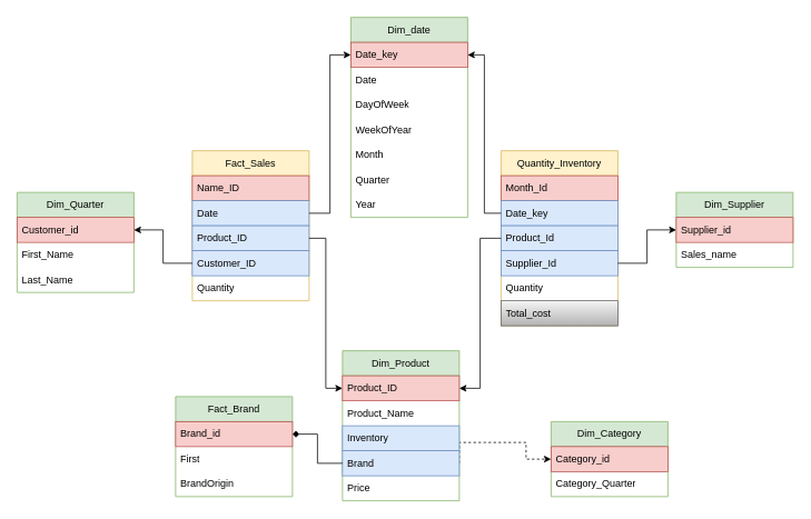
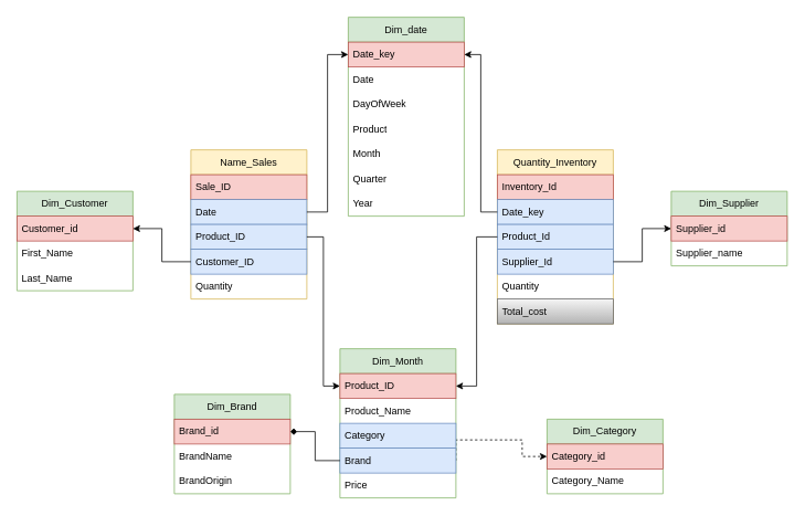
- <mxCell id="12" value="WeekOfYear" style="text;strokeColor=none;fillColor=none;align=left;verticalAlign=middle;spacingLeft=4;spacingRight=4;overflow=hidden;points=[[0,0.5],[1,0.5]];portConstraint=eastwest;rotatable=0;whiteSpace=wrap;html=1;" parent="8" vertex="1"><mxGeometry y="120" width="140" height="30" as="geometry" /></mxCell>
+ <mxCell id="12" value="Product" style="text;strokeColor=none;fillColor=none;align=left;verticalAlign=middle;spacingLeft=4;spacingRight=4;overflow=hidden;points=[[0,0.5],[1,0.5]];portConstraint=eastwest;rotatable=0;whiteSpace=wrap;html=1;" parent="8" vertex="1"><mxGeometry y="120" width="140" height="30" as="geometry" /></mxCell>
- <mxCell id="2" value="Fact_Sales" style="swimlane;fontStyle=0;childLayout=stackLayout;horizontal=1;startSize=30;horizontalStack=0;resizeParent=1;resizeParentMax=0;resizeLast=0;collapsible=1;marginBottom=0;whiteSpace=wrap;html=1;fillColor=#fff2cc;strokeColor=#d6b656;" parent="1" vertex="1"><mxGeometry x="230" y="180" width="140" height="180" as="geometry" /></mxCell>
+ <mxCell id="2" value="Name_Sales" style="swimlane;fontStyle=0;childLayout=stackLayout;horizontal=1;startSize=30;horizontalStack=0;resizeParent=1;resizeParentMax=0;resizeLast=0;collapsible=1;marginBottom=0;whiteSpace=wrap;html=1;fillColor=#fff2cc;strokeColor=#d6b656;" parent="1" vertex="1"><mxGeometry x="230" y="180" width="140" height="180" as="geometry" /></mxCell>
- <mxCell id="3" value="Name_ID" style="text;strokeColor=#b85450;fillColor=#f8cecc;align=left;verticalAlign=middle;spacingLeft=4;spacingRight=4;overflow=hidden;points=[[0,0.5],[1,0.5]];portConstraint=eastwest;rotatable=0;whiteSpace=wrap;html=1;" parent="2" vertex="1"><mxGeometry y="30" width="140" height="30" as="geometry" /></mxCell>
+ <mxCell id="3" value="Sale_ID" style="text;strokeColor=#b85450;fillColor=#f8cecc;align=left;verticalAlign=middle;spacingLeft=4;spacingRight=4;overflow=hidden;points=[[0,0.5],[1,0.5]];portConstraint=eastwest;rotatable=0;whiteSpace=wrap;html=1;" parent="2" vertex="1"><mxGeometry y="30" width="140" height="30" as="geometry" /></mxCell>
- <mxCell id="38" value="Month_Id" style="text;strokeColor=#b85450;fillColor=#f8cecc;align=left;verticalAlign=middle;spacingLeft=4;spacingRight=4;overflow=hidden;points=[[0,0.5],[1,0.5]];portConstraint=eastwest;rotatable=0;whiteSpace=wrap;html=1;" parent="37" vertex="1"><mxGeometry y="30" width="140" height="30" as="geometry" /></mxCell>
+ <mxCell id="38" value="Inventory_Id" style="text;strokeColor=#b85450;fillColor=#f8cecc;align=left;verticalAlign=middle;spacingLeft=4;spacingRight=4;overflow=hidden;points=[[0,0.5],[1,0.5]];portConstraint=eastwest;rotatable=0;whiteSpace=wrap;html=1;" parent="37" vertex="1"><mxGeometry y="30" width="140" height="30" as="geometry" /></mxCell>
- <mxCell id="16" value="Dim_Quarter" style="swimlane;fontStyle=0;childLayout=stackLayout;horizontal=1;startSize=30;horizontalStack=0;resizeParent=1;resizeParentMax=0;resizeLast=0;collapsible=1;marginBottom=0;whiteSpace=wrap;html=1;fillColor=#d5e8d4;strokeColor=#82b366;" parent="1" vertex="1"><mxGeometry x="20" y="230" width="140" height="120" as="geometry" /></mxCell>
+ <mxCell id="16" value="Dim_Customer" style="swimlane;fontStyle=0;childLayout=stackLayout;horizontal=1;startSize=30;horizontalStack=0;resizeParent=1;resizeParentMax=0;resizeLast=0;collapsible=1;marginBottom=0;whiteSpace=wrap;html=1;fillColor=#d5e8d4;strokeColor=#82b366;" parent="1" vertex="1"><mxGeometry x="20" y="230" width="140" height="120" as="geometry" /></mxCell>
- <mxCell id="22" value="Sales_name" style="text;strokeColor=none;fillColor=none;align=left;verticalAlign=middle;spacingLeft=4;spacingRight=4;overflow=hidden;points=[[0,0.5],[1,0.5]];portConstraint=eastwest;rotatable=0;whiteSpace=wrap;html=1;" parent="20" vertex="1"><mxGeometry y="60" width="140" height="30" as="geometry" /></mxCell>
+ <mxCell id="22" value="Supplier_name" style="text;strokeColor=none;fillColor=none;align=left;verticalAlign=middle;spacingLeft=4;spacingRight=4;overflow=hidden;points=[[0,0.5],[1,0.5]];portConstraint=eastwest;rotatable=0;whiteSpace=wrap;html=1;" parent="20" vertex="1"><mxGeometry y="60" width="140" height="30" as="geometry" /></mxCell>
- <mxCell id="28" value="Dim_Product" style="swimlane;fontStyle=0;childLayout=stackLayout;horizontal=1;startSize=30;horizontalStack=0;resizeParent=1;resizeParentMax=0;resizeLast=0;collapsible=1;marginBottom=0;whiteSpace=wrap;html=1;fillColor=#d5e8d4;strokeColor=#82b366;" parent="1" vertex="1"><mxGeometry x="410" y="420" width="140" height="180" as="geometry" /></mxCell>
+ <mxCell id="28" value="Dim_Month" style="swimlane;fontStyle=0;childLayout=stackLayout;horizontal=1;startSize=30;horizontalStack=0;resizeParent=1;resizeParentMax=0;resizeLast=0;collapsible=1;marginBottom=0;whiteSpace=wrap;html=1;fillColor=#d5e8d4;strokeColor=#82b366;" parent="1" vertex="1"><mxGeometry x="410" y="420" width="140" height="180" as="geometry" /></mxCell>
- <mxCell id="23" value="Fact_Brand" style="swimlane;fontStyle=0;childLayout=stackLayout;horizontal=1;startSize=30;horizontalStack=0;resizeParent=1;resizeParentMax=0;resizeLast=0;collapsible=1;marginBottom=0;whiteSpace=wrap;html=1;fillColor=#d5e8d4;strokeColor=#82b366;" parent="1" vertex="1"><mxGeometry x="210" y="475" width="140" height="120" as="geometry" /></mxCell>
+ <mxCell id="23" value="Dim_Brand" style="swimlane;fontStyle=0;childLayout=stackLayout;horizontal=1;startSize=30;horizontalStack=0;resizeParent=1;resizeParentMax=0;resizeLast=0;collapsible=1;marginBottom=0;whiteSpace=wrap;html=1;fillColor=#d5e8d4;strokeColor=#82b366;" parent="1" vertex="1"><mxGeometry x="210" y="475" width="140" height="120" as="geometry" /></mxCell>
- <mxCell id="31" value="Inventory" style="text;strokeColor=#6c8ebf;fillColor=#dae8fc;align=left;verticalAlign=middle;spacingLeft=4;spacingRight=4;overflow=hidden;points=[[0,0.5],[1,0.5]];portConstraint=eastwest;rotatable=0;whiteSpace=wrap;html=1;" parent="28" vertex="1"><mxGeometry y="90" width="140" height="30" as="geometry" /></mxCell>
+ <mxCell id="31" value="Category" style="text;strokeColor=#6c8ebf;fillColor=#dae8fc;align=left;verticalAlign=middle;spacingLeft=4;spacingRight=4;overflow=hidden;points=[[0,0.5],[1,0.5]];portConstraint=eastwest;rotatable=0;whiteSpace=wrap;html=1;" parent="28" vertex="1"><mxGeometry y="90" width="140" height="30" as="geometry" /></mxCell>
- <mxCell id="25" value="First" style="text;strokeColor=none;fillColor=none;align=left;verticalAlign=middle;spacingLeft=4;spacingRight=4;overflow=hidden;points=[[0,0.5],[1,0.5]];portConstraint=eastwest;rotatable=0;whiteSpace=wrap;html=1;" parent="23" vertex="1"><mxGeometry y="60" width="140" height="30" as="geometry" /></mxCell>
+ <mxCell id="25" value="BrandName" style="text;strokeColor=none;fillColor=none;align=left;verticalAlign=middle;spacingLeft=4;spacingRight=4;overflow=hidden;points=[[0,0.5],[1,0.5]];portConstraint=eastwest;rotatable=0;whiteSpace=wrap;html=1;" parent="23" vertex="1"><mxGeometry y="60" width="140" height="30" as="geometry" /></mxCell>
- <mxCell id="36" value="Category_Quarter" style="text;strokeColor=none;fillColor=none;align=left;verticalAlign=middle;spacingLeft=4;spacingRight=4;overflow=hidden;points=[[0,0.5],[1,0.5]];portConstraint=eastwest;rotatable=0;whiteSpace=wrap;html=1;" parent="34" vertex="1"><mxGeometry y="60" width="140" height="30" as="geometry" /></mxCell>
+ <mxCell id="36" value="Category_Name" style="text;strokeColor=none;fillColor=none;align=left;verticalAlign=middle;spacingLeft=4;spacingRight=4;overflow=hidden;points=[[0,0.5],[1,0.5]];portConstraint=eastwest;rotatable=0;whiteSpace=wrap;html=1;" parent="34" vertex="1"><mxGeometry y="60" width="140" height="30" as="geometry" /></mxCell>
